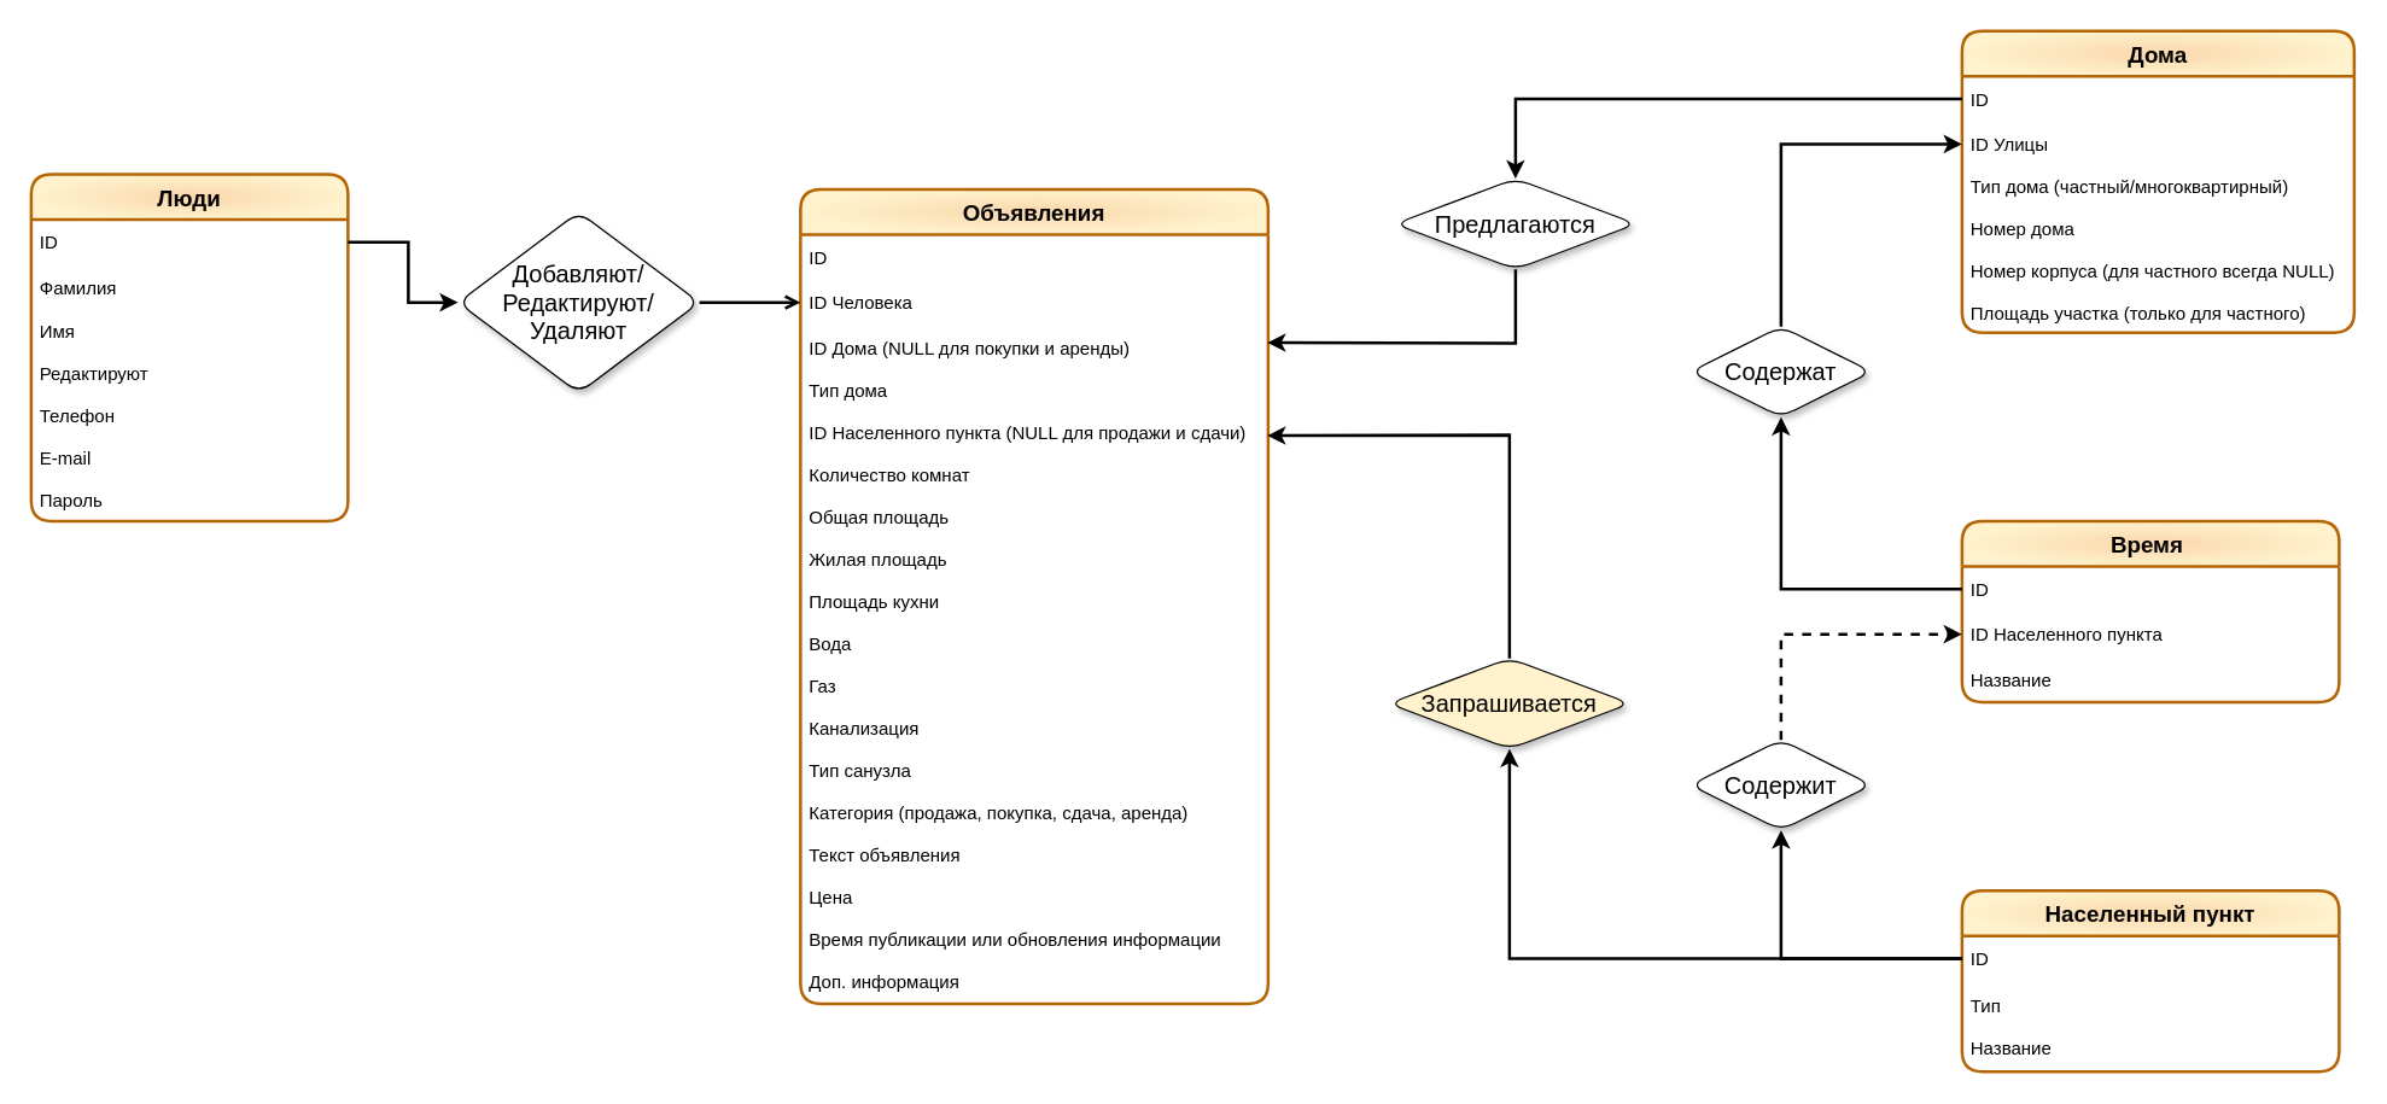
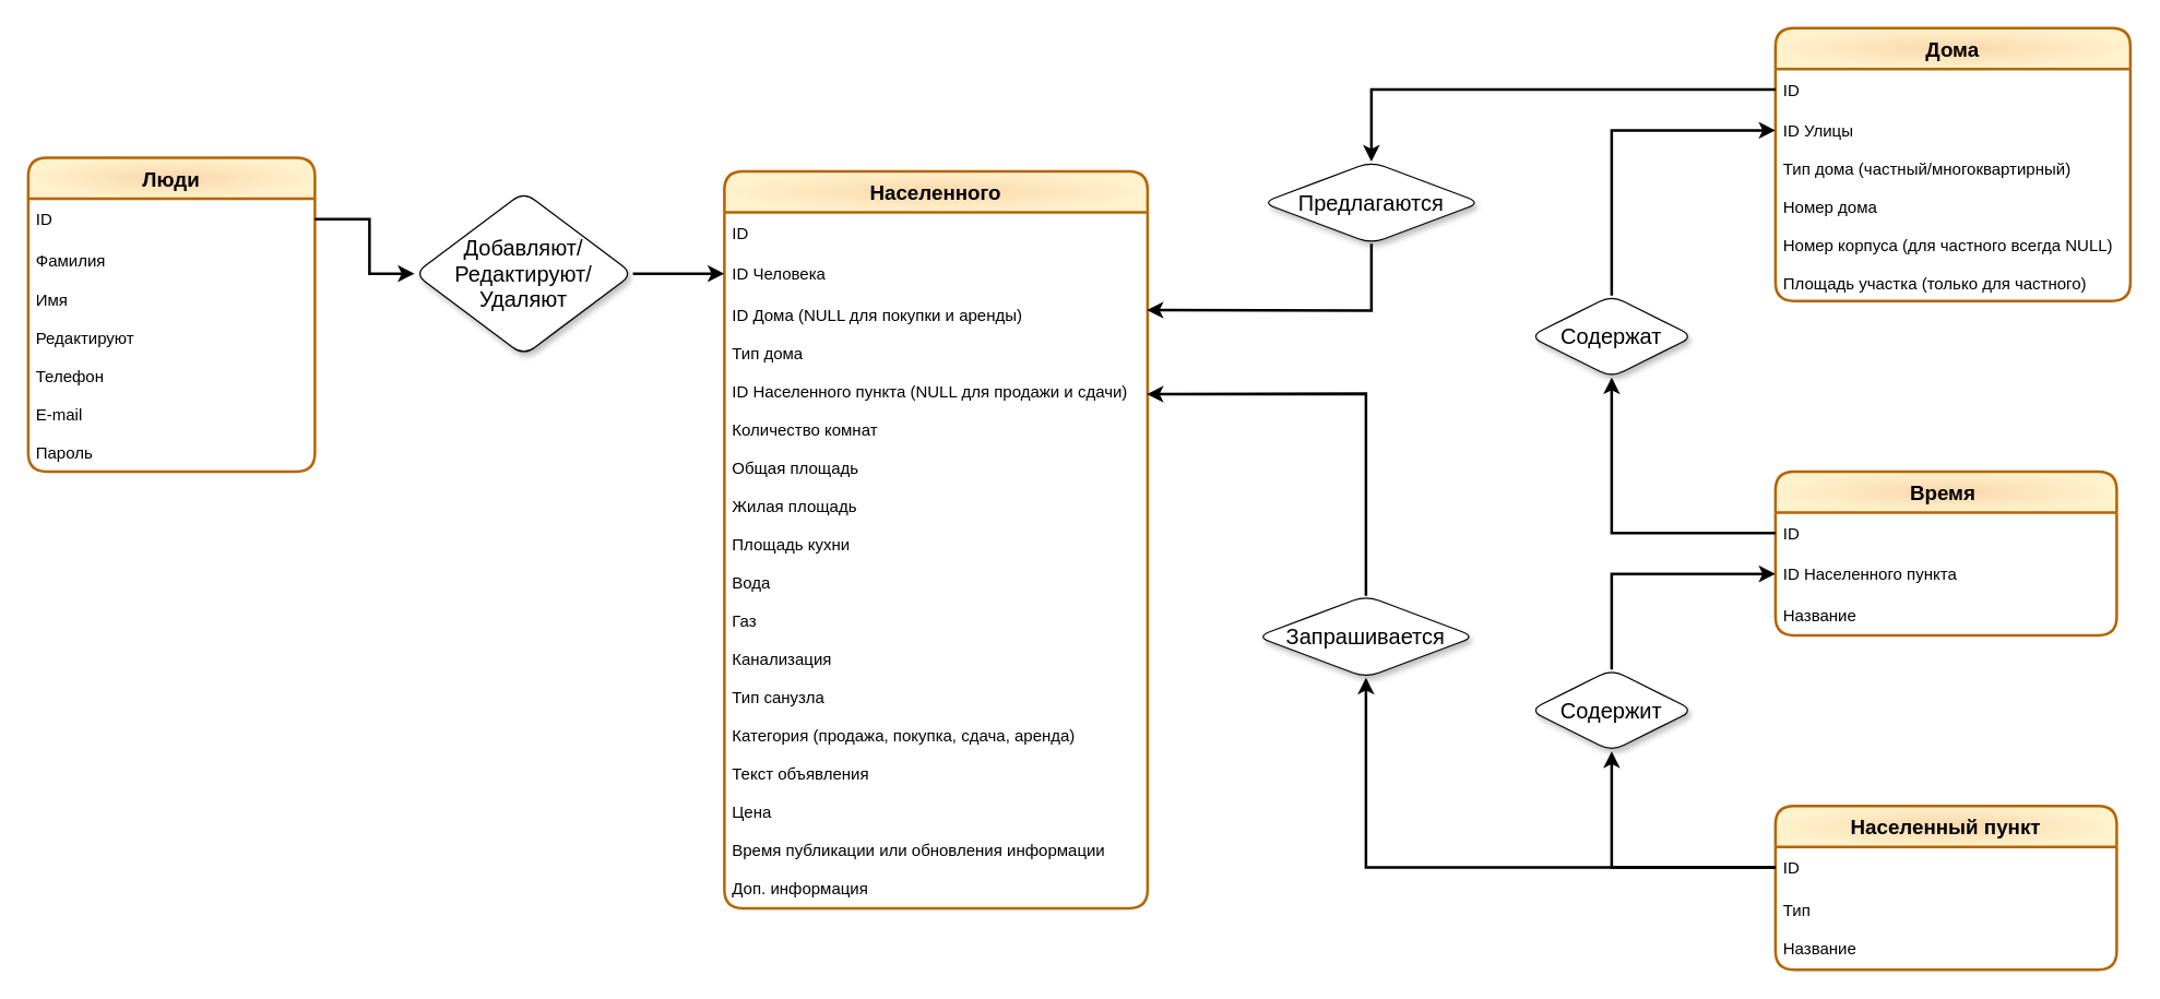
- <mxCell id="13" value="Объявления" style="swimlane;fontStyle=1;childLayout=stackLayout;horizontal=1;startSize=30;horizontalStack=0;resizeParent=1;resizeParentMax=0;resizeLast=0;collapsible=1;marginBottom=0;swimlaneFillColor=default;rounded=1;fillColor=#fad7ac;strokeColor=#b46504;strokeWidth=2;gradientDirection=radial;gradientColor=#FFF2CC;sketch=0;verticalAlign=middle;align=center;labelPosition=center;verticalLabelPosition=middle;labelBorderColor=none;fontSize=15;" parent="1" vertex="1"><mxGeometry x="530" y="125" width="310" height="540" as="geometry" /></mxCell>
+ <mxCell id="13" value="Населенного" style="swimlane;fontStyle=1;childLayout=stackLayout;horizontal=1;startSize=30;horizontalStack=0;resizeParent=1;resizeParentMax=0;resizeLast=0;collapsible=1;marginBottom=0;swimlaneFillColor=default;rounded=1;fillColor=#fad7ac;strokeColor=#b46504;strokeWidth=2;gradientDirection=radial;gradientColor=#FFF2CC;sketch=0;verticalAlign=middle;align=center;labelPosition=center;verticalLabelPosition=middle;labelBorderColor=none;fontSize=15;" parent="1" vertex="1"><mxGeometry x="530" y="125" width="310" height="540" as="geometry" /></mxCell>
- <mxCell id="24" value="" style="endArrow=open;html=1;rounded=0;fontSize=16;exitX=1;exitY=0.5;exitDx=0;exitDy=0;entryX=0;entryY=0.5;entryDx=0;entryDy=0;strokeWidth=2;" parent="1" source="22" target="15" edge="1"><mxGeometry width="50" height="50" relative="1" as="geometry"><mxPoint x="670" y="230" as="sourcePoint" /><mxPoint x="720" y="180" as="targetPoint" /></mxGeometry></mxCell>
+ <mxCell id="24" value="" style="endArrow=classic;html=1;rounded=0;fontSize=16;exitX=1;exitY=0.5;exitDx=0;exitDy=0;entryX=0;entryY=0.5;entryDx=0;entryDy=0;strokeWidth=2;" parent="1" source="22" target="15" edge="1"><mxGeometry width="50" height="50" relative="1" as="geometry"><mxPoint x="670" y="230" as="sourcePoint" /><mxPoint x="720" y="180" as="targetPoint" /></mxGeometry></mxCell>
- <mxCell id="28" value="" style="endArrow=classic;html=1;rounded=0;fontSize=16;exitX=0.5;exitY=0;exitDx=0;exitDy=0;entryX=0;entryY=0.5;entryDx=0;entryDy=0;strokeWidth=2;dashed=1;" parent="1" source="25" target="8" edge="1"><mxGeometry width="50" height="50" relative="1" as="geometry"><mxPoint x="1080" y="380" as="sourcePoint" /><mxPoint x="1130" y="330" as="targetPoint" /><Array as="points"><mxPoint x="1180" y="420" /></Array></mxGeometry></mxCell>
+ <mxCell id="28" value="" style="endArrow=classic;html=1;rounded=0;fontSize=16;exitX=0.5;exitY=0;exitDx=0;exitDy=0;entryX=0;entryY=0.5;entryDx=0;entryDy=0;strokeWidth=2;" parent="1" source="25" target="8" edge="1"><mxGeometry width="50" height="50" relative="1" as="geometry"><mxPoint x="1080" y="380" as="sourcePoint" /><mxPoint x="1130" y="330" as="targetPoint" /><Array as="points"><mxPoint x="1180" y="420" /></Array></mxGeometry></mxCell>
- <mxCell id="32" value="Запрашивается" style="rhombus;whiteSpace=wrap;html=1;fontSize=16;strokeColor=default;rounded=1;sketch=0;shadow=1;fillColor=#fff2cc;" parent="1" vertex="1"><mxGeometry x="920" y="436" width="160" height="60" as="geometry" /></mxCell>
+ <mxCell id="32" value="Запрашивается" style="rhombus;whiteSpace=wrap;html=1;fontSize=16;strokeColor=default;rounded=1;sketch=0;shadow=1;" parent="1" vertex="1"><mxGeometry x="920" y="436" width="160" height="60" as="geometry" /></mxCell>
